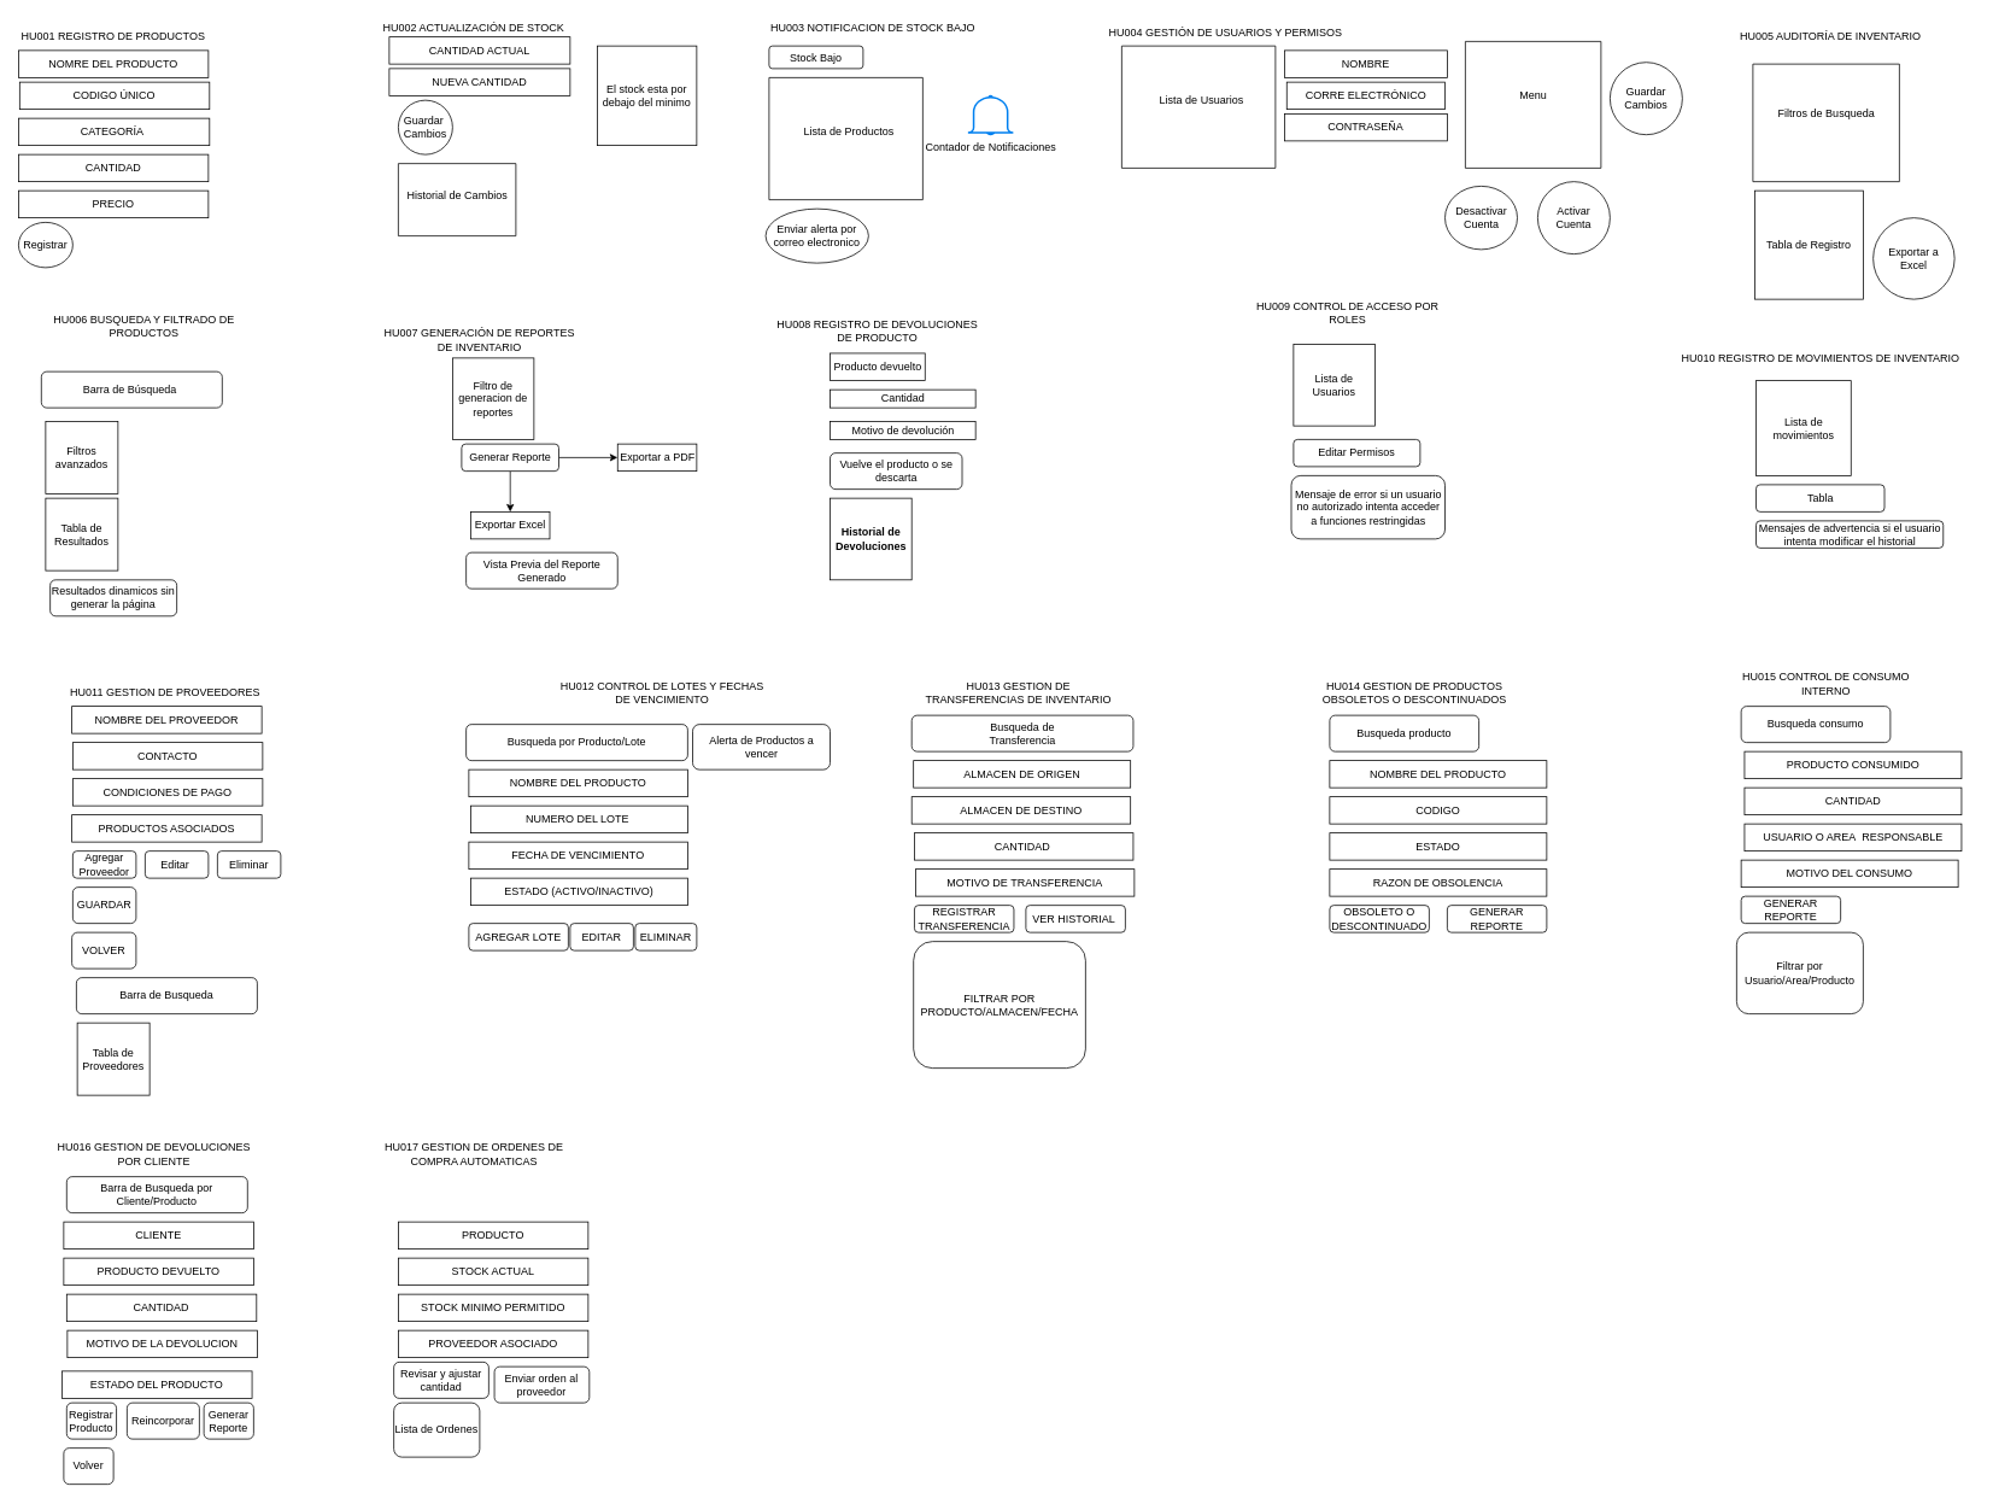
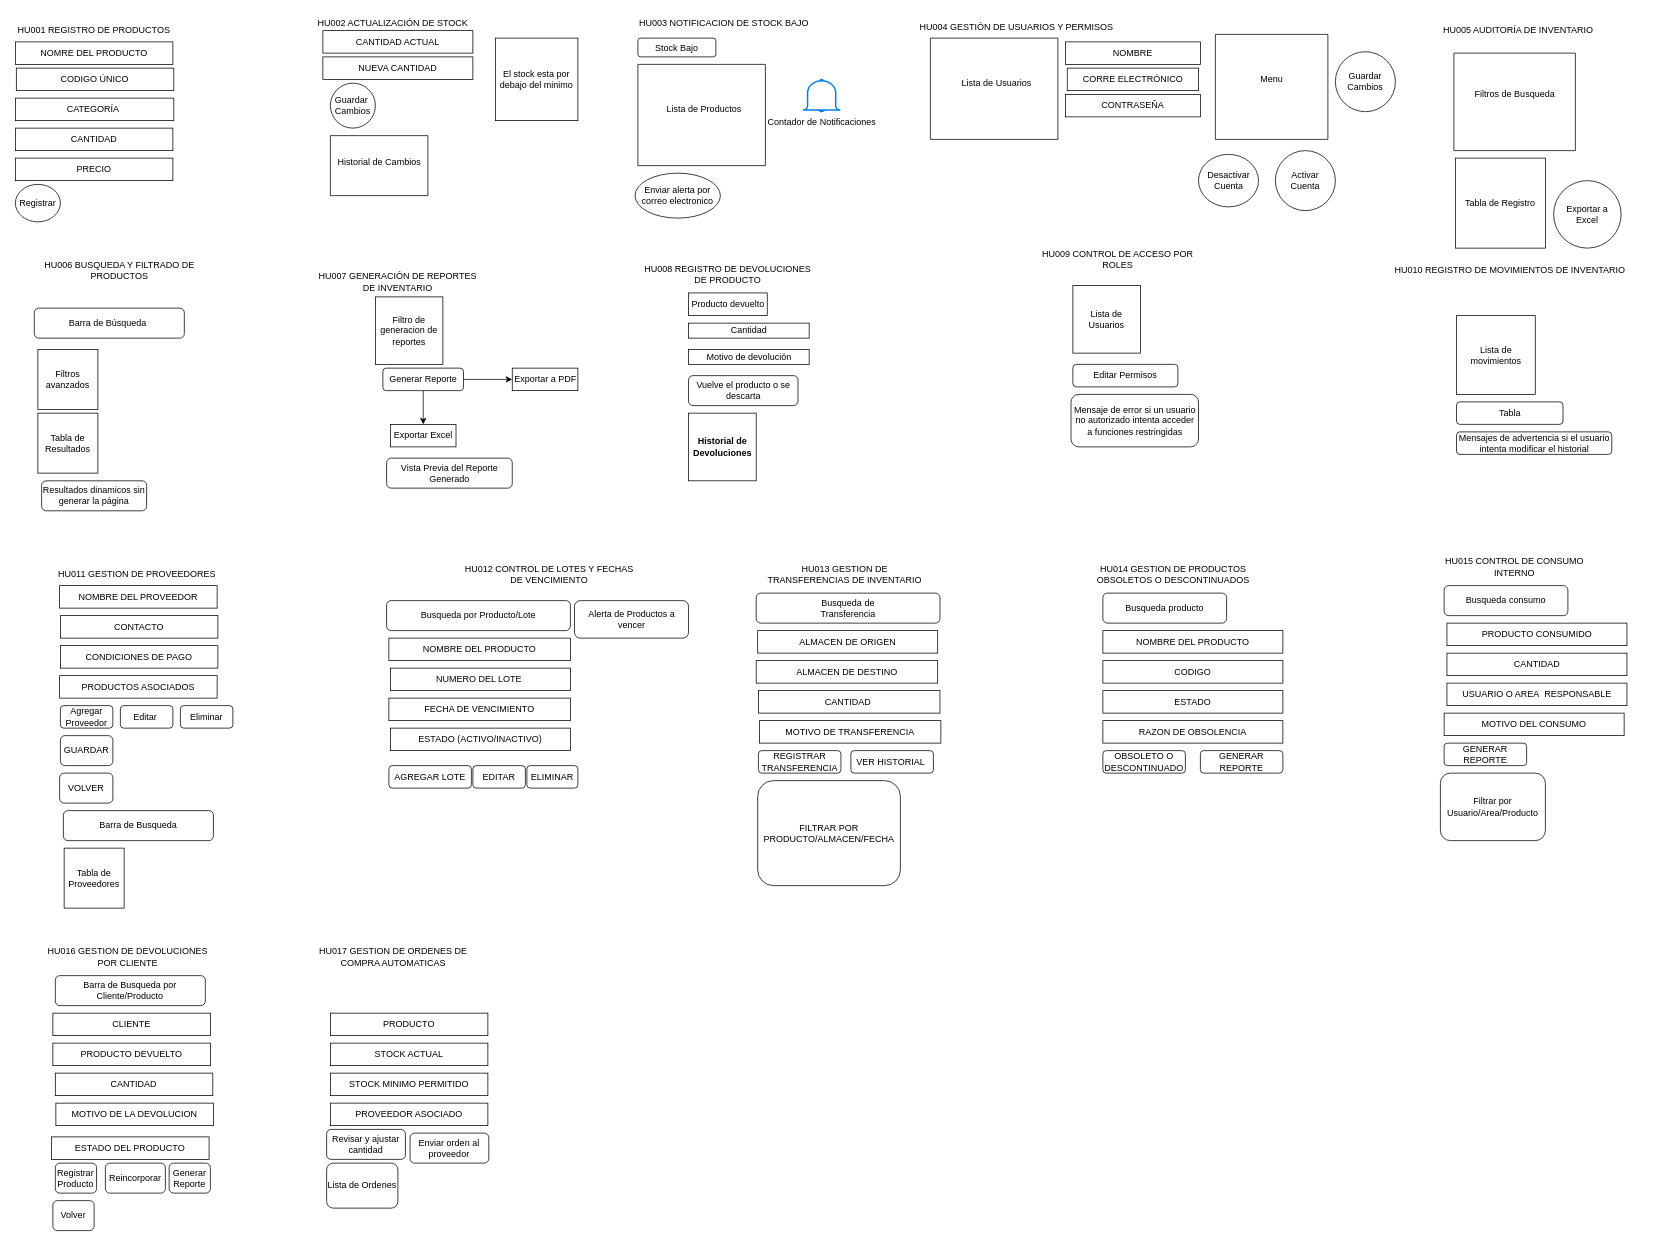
- <mxCell id="50" value="HU010 REGISTRO DE MOVIMIENTOS DE INVENTARIO" style="text;html=1;strokeColor=none;fillColor=none;align=center;verticalAlign=middle;whiteSpace=wrap;rounded=0;glass=0;" parent="1" vertex="1"><mxGeometry x="1843.76" y="380" width="337.5" height="30" as="geometry" /></mxCell>
+ <mxCell id="50" value="HU010 REGISTRO DE MOVIMIENTOS DE INVENTARIO" style="text;html=1;strokeColor=none;fillColor=none;align=center;verticalAlign=middle;whiteSpace=wrap;rounded=0;glass=0;" parent="1" vertex="1"><mxGeometry x="1843.76" y="345" width="337.5" height="30" as="geometry" /></mxCell>
